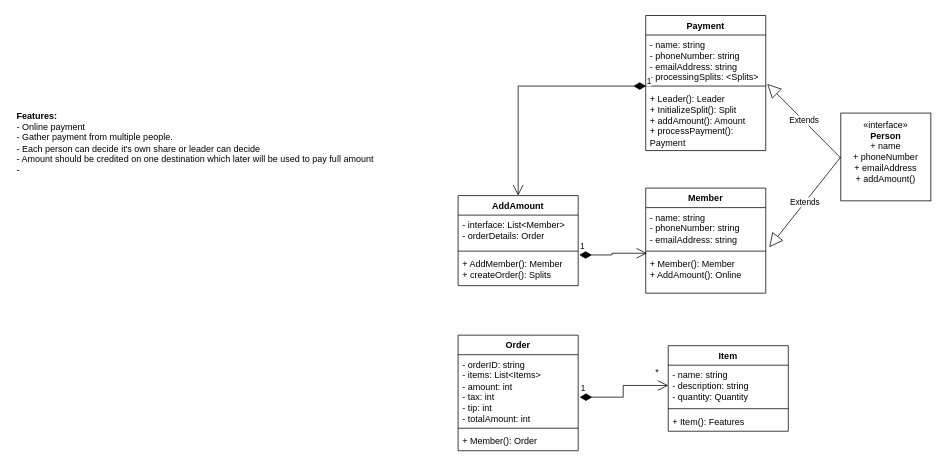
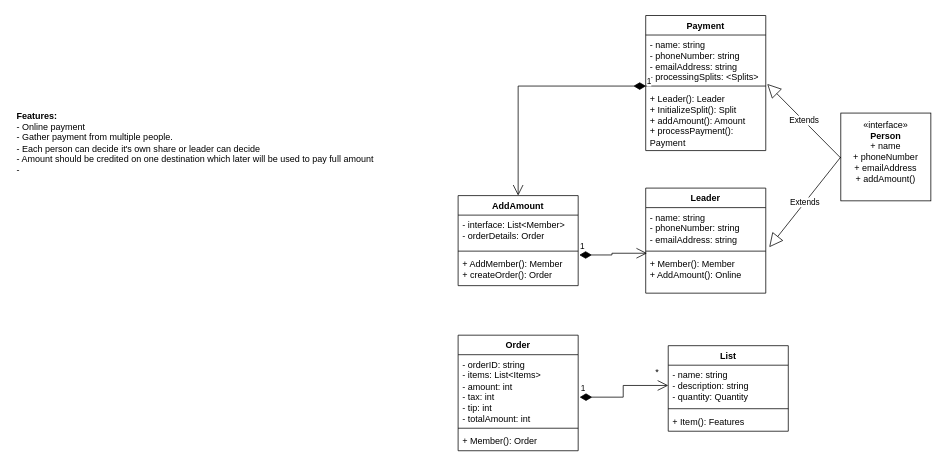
- <mxCell id="8" value="Member" style="swimlane;fontStyle=1;align=center;verticalAlign=top;childLayout=stackLayout;horizontal=1;startSize=26;horizontalStack=0;resizeParent=1;resizeParentMax=0;resizeLast=0;collapsible=1;marginBottom=0;whiteSpace=wrap;html=1;" vertex="1" parent="1"><mxGeometry x="860" y="250" width="160" height="140" as="geometry" /></mxCell>
+ <mxCell id="8" value="Leader" style="swimlane;fontStyle=1;align=center;verticalAlign=top;childLayout=stackLayout;horizontal=1;startSize=26;horizontalStack=0;resizeParent=1;resizeParentMax=0;resizeLast=0;collapsible=1;marginBottom=0;whiteSpace=wrap;html=1;" vertex="1" parent="1"><mxGeometry x="860" y="250" width="160" height="140" as="geometry" /></mxCell>
- <mxCell id="23" value="+ AddMember(): Member&lt;div&gt;+ createOrder(): Splits&lt;/div&gt;" style="text;strokeColor=none;fillColor=none;align=left;verticalAlign=top;spacingLeft=4;spacingRight=4;overflow=hidden;rotatable=0;points=[[0,0.5],[1,0.5]];portConstraint=eastwest;whiteSpace=wrap;html=1;" vertex="1" parent="20"><mxGeometry y="78" width="160" height="42" as="geometry" /></mxCell>
+ <mxCell id="23" value="+ AddMember(): Member&lt;div&gt;+ createOrder(): Order&lt;/div&gt;" style="text;strokeColor=none;fillColor=none;align=left;verticalAlign=top;spacingLeft=4;spacingRight=4;overflow=hidden;rotatable=0;points=[[0,0.5],[1,0.5]];portConstraint=eastwest;whiteSpace=wrap;html=1;" vertex="1" parent="20"><mxGeometry y="78" width="160" height="42" as="geometry" /></mxCell>
- <mxCell id="16" value="Item" style="swimlane;fontStyle=1;align=center;verticalAlign=top;childLayout=stackLayout;horizontal=1;startSize=26;horizontalStack=0;resizeParent=1;resizeParentMax=0;resizeLast=0;collapsible=1;marginBottom=0;whiteSpace=wrap;html=1;" vertex="1" parent="1"><mxGeometry x="890" y="460" width="160" height="114" as="geometry" /></mxCell>
+ <mxCell id="16" value="List" style="swimlane;fontStyle=1;align=center;verticalAlign=top;childLayout=stackLayout;horizontal=1;startSize=26;horizontalStack=0;resizeParent=1;resizeParentMax=0;resizeLast=0;collapsible=1;marginBottom=0;whiteSpace=wrap;html=1;" vertex="1" parent="1"><mxGeometry x="890" y="460" width="160" height="114" as="geometry" /></mxCell>
